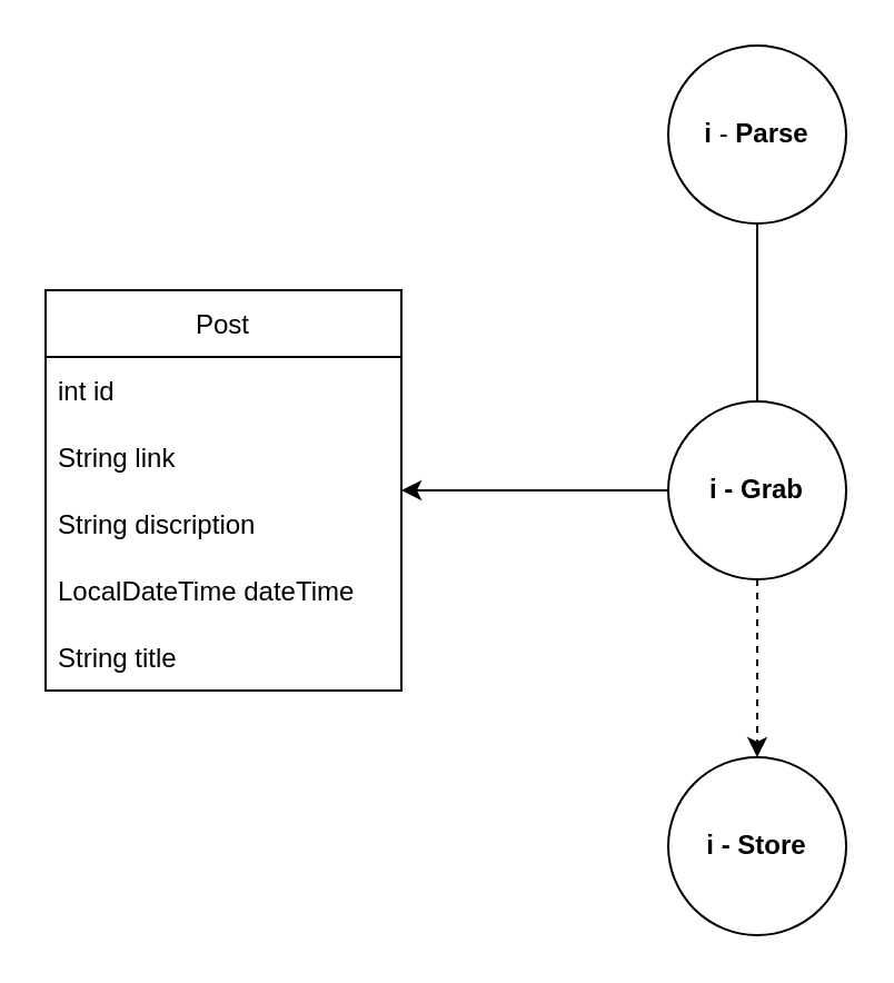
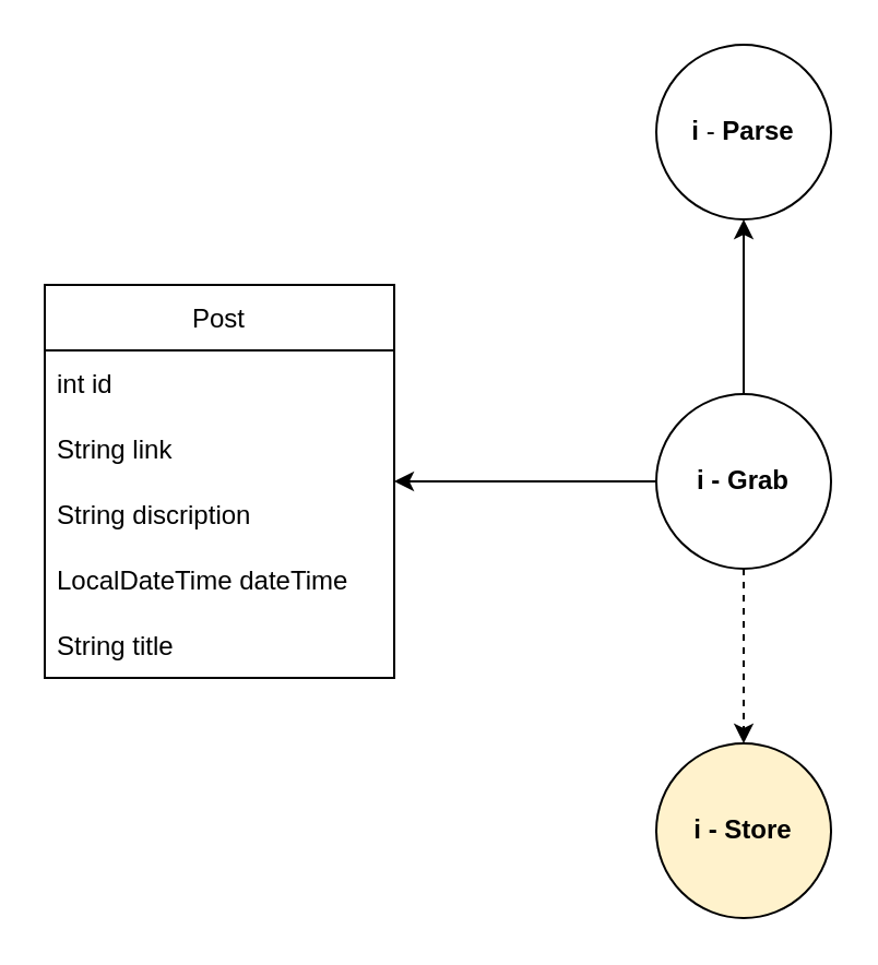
- <mxCell id="2" value="" style="edgeStyle=orthogonalEdgeStyle;rounded=0;orthogonalLoop=1;jettySize=auto;html=1;endArrow=none;" edge="1" parent="1" source="5" target="6"><mxGeometry relative="1" as="geometry" /></mxCell>
+ <mxCell id="2" value="" style="edgeStyle=orthogonalEdgeStyle;rounded=0;orthogonalLoop=1;jettySize=auto;html=1;" edge="1" parent="1" source="5" target="6"><mxGeometry relative="1" as="geometry" /></mxCell>
- <mxCell id="7" value="&lt;b&gt;i - Store&lt;/b&gt;" style="ellipse;whiteSpace=wrap;html=1;aspect=fixed;" vertex="1" parent="1"><mxGeometry x="300" y="340" width="80" height="80" as="geometry" /></mxCell>
+ <mxCell id="7" value="&lt;b&gt;i - Store&lt;/b&gt;" style="ellipse;whiteSpace=wrap;html=1;aspect=fixed;fillColor=#fff2cc;" vertex="1" parent="1"><mxGeometry x="300" y="340" width="80" height="80" as="geometry" /></mxCell>
